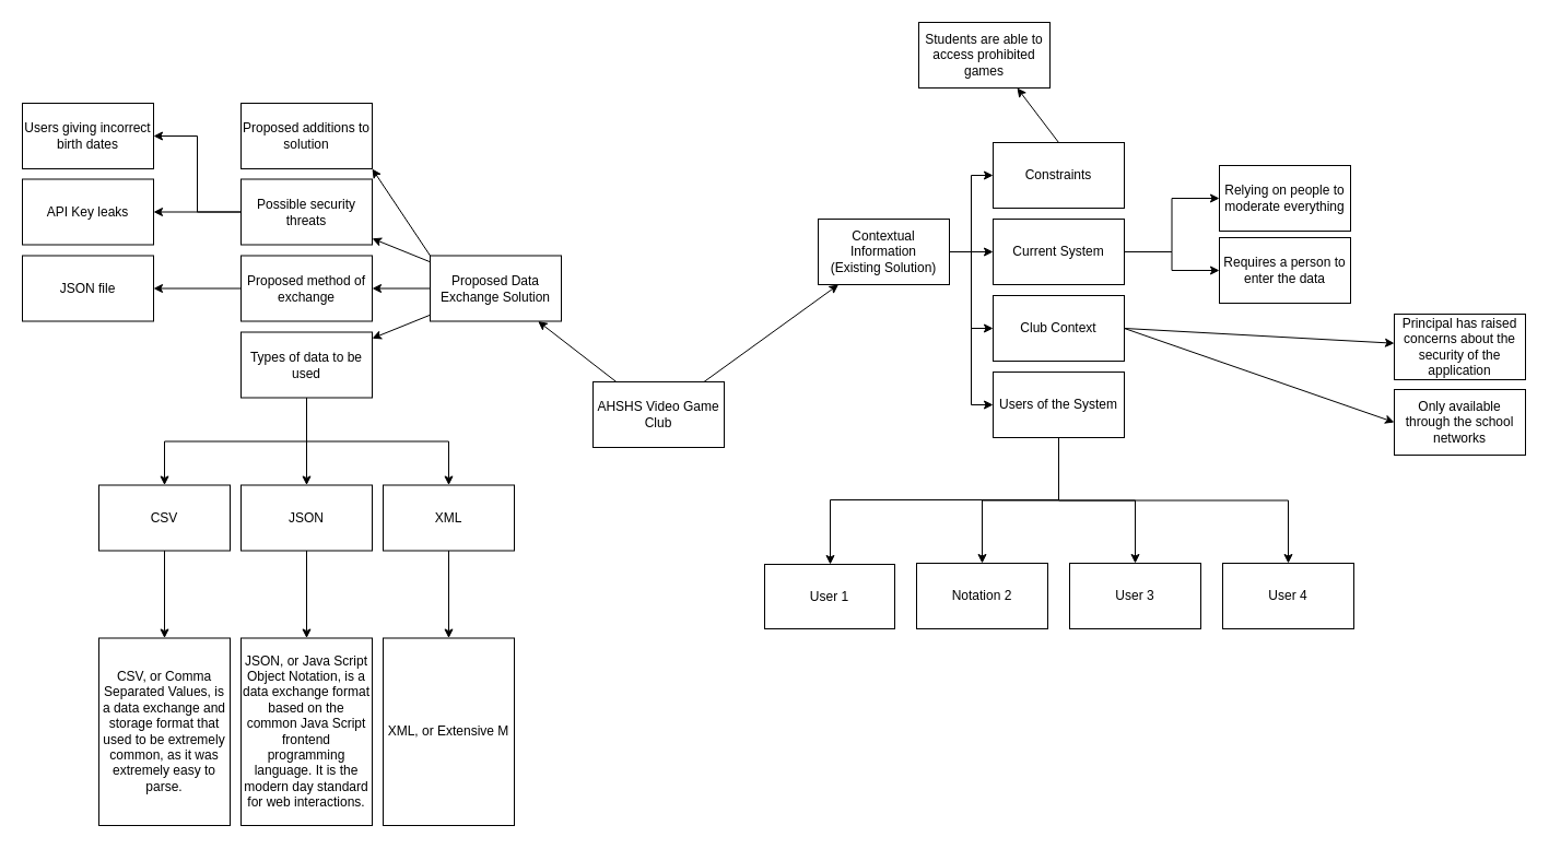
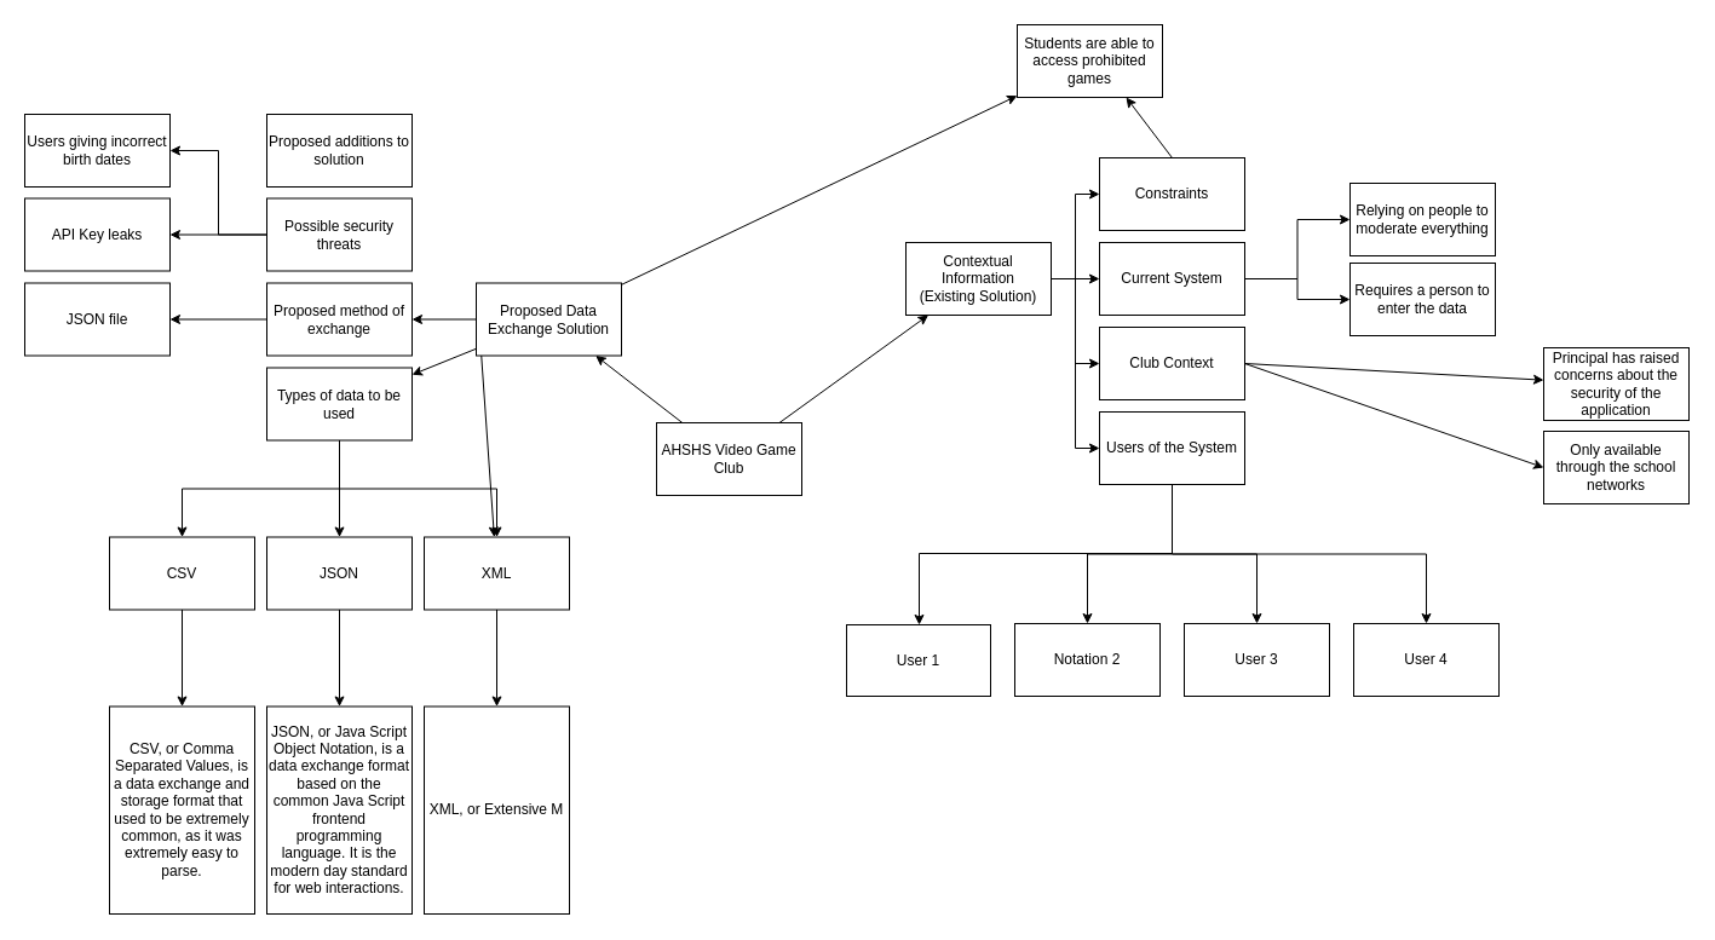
- <mxCell id="2" value="" style="rounded=1;orthogonalLoop=1;jettySize=auto;html=1;exitX=0;exitY=0;exitDx=0;exitDy=0;entryX=1;entryY=1;entryDx=0;entryDy=0;" parent="1" source="3" target="55" edge="1"><mxGeometry relative="1" as="geometry"><mxPoint x="380" y="247.52" as="sourcePoint" /></mxGeometry></mxCell>
+ <mxCell id="2" value="" style="rounded=1;orthogonalLoop=1;jettySize=auto;html=1;exitX=0;exitY=0;exitDx=0;exitDy=0;" parent="1" source="3" target="52" edge="1"><mxGeometry relative="1" as="geometry"><mxPoint x="380" y="247.52" as="sourcePoint" /></mxGeometry></mxCell>
- <mxCell id="7" value="" style="rounded=1;orthogonalLoop=1;jettySize=auto;html=1;endArrow=classic;endFill=1;" parent="1" source="3" target="10" edge="1"><mxGeometry relative="1" as="geometry"><mxPoint x="457" y="344.5" as="sourcePoint" /></mxGeometry></mxCell>
+ <mxCell id="7" value="" style="rounded=1;orthogonalLoop=1;jettySize=auto;html=1;endArrow=classic;endFill=1;" parent="1" source="3" target="32" edge="1"><mxGeometry relative="1" as="geometry"><mxPoint x="457" y="344.5" as="sourcePoint" /></mxGeometry></mxCell>
